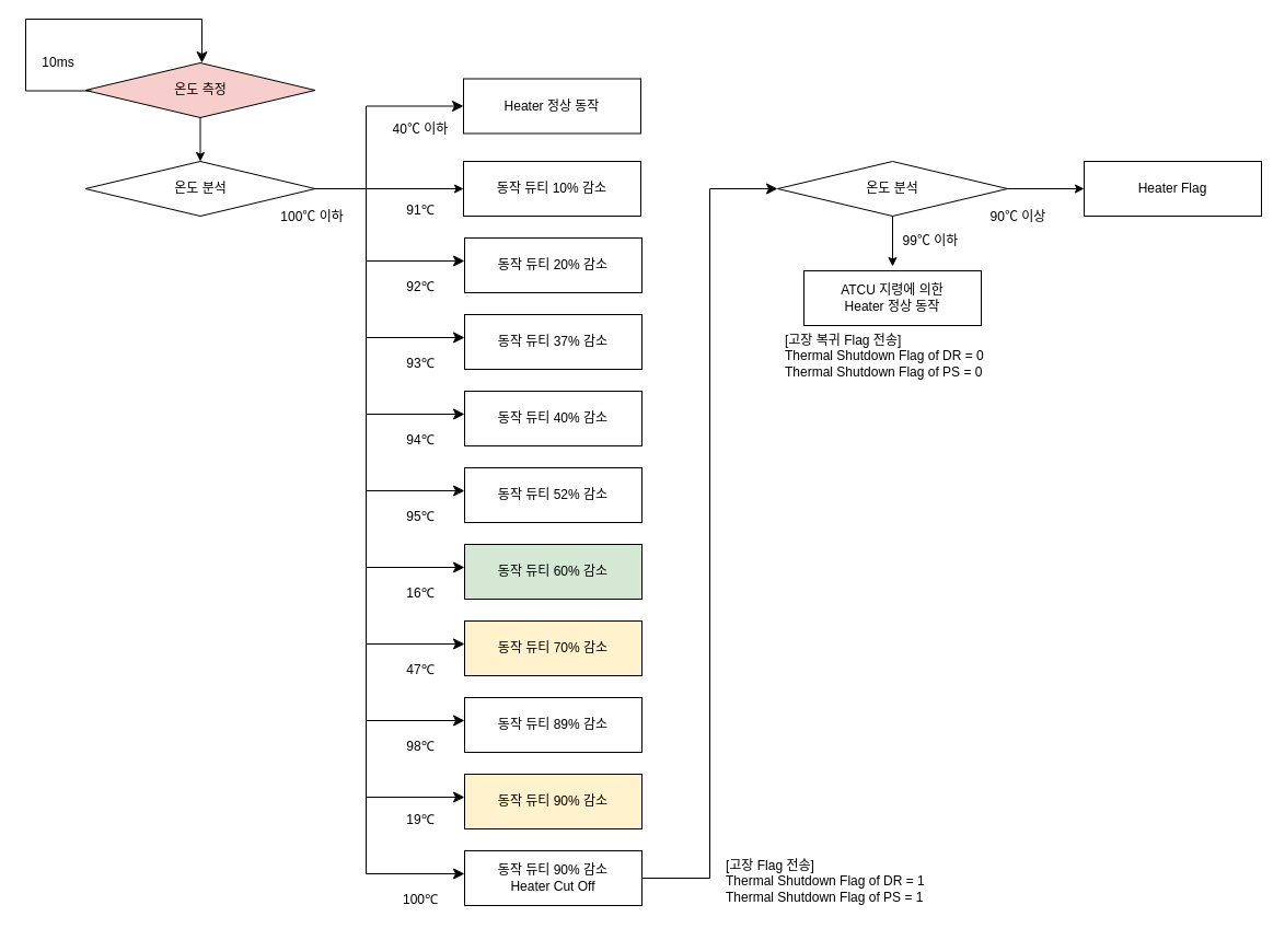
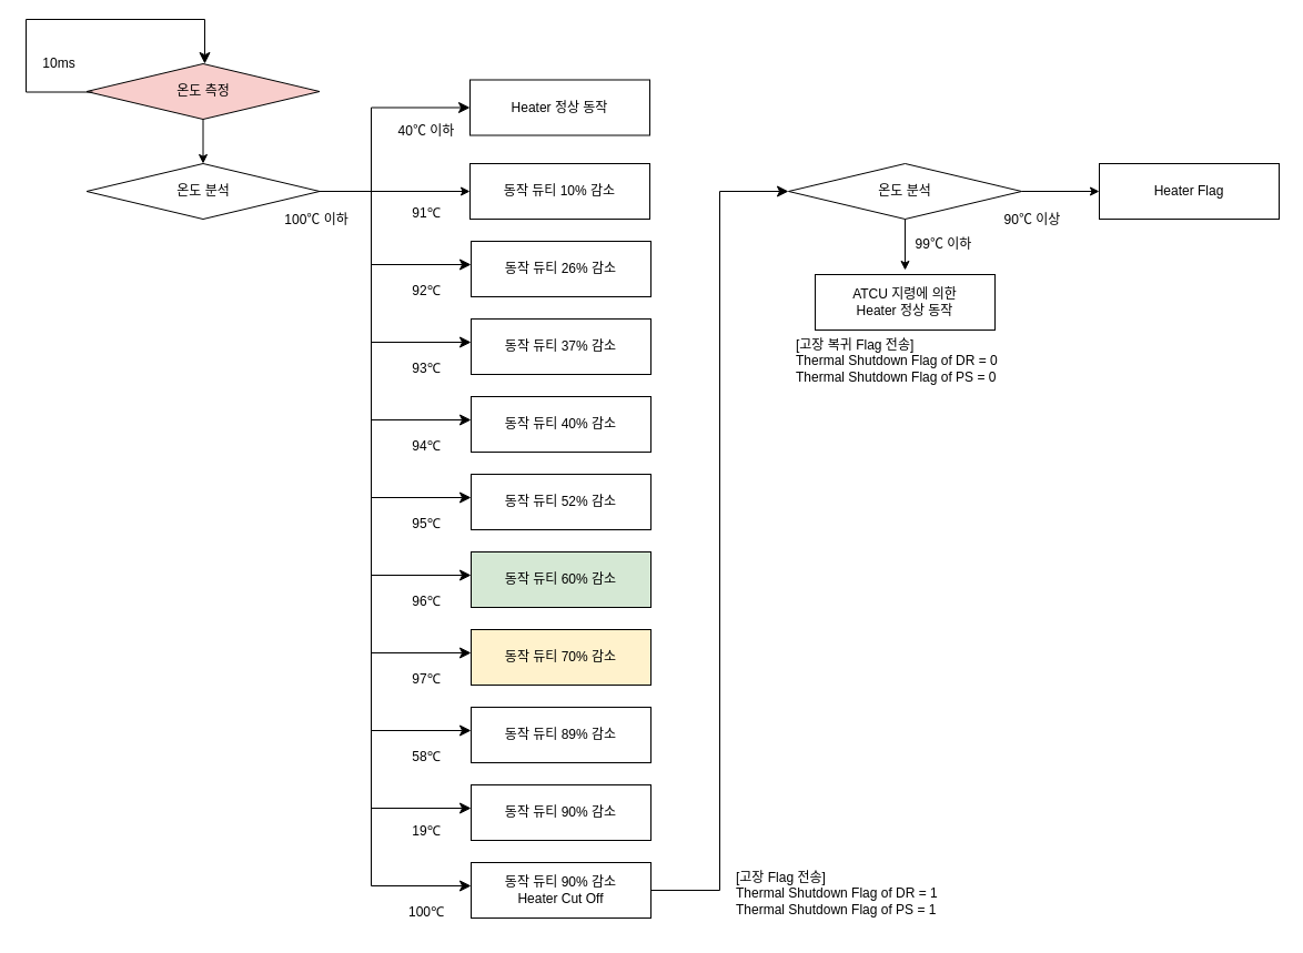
- <mxCell id="8" value="동작 듀티 20% 감소" style="rounded=0;whiteSpace=wrap;html=1;" vertex="1" parent="1"><mxGeometry x="424" y="217" width="162" height="50" as="geometry" /></mxCell>
+ <mxCell id="8" value="동작 듀티 26% 감소" style="rounded=0;whiteSpace=wrap;html=1;" vertex="1" parent="1"><mxGeometry x="424" y="217" width="162" height="50" as="geometry" /></mxCell>
- <mxCell id="31" value="16℃" style="text;html=1;strokeColor=none;fillColor=none;align=center;verticalAlign=middle;whiteSpace=wrap;rounded=0;" vertex="1" parent="1"><mxGeometry x="344" y="527" width="80" height="30" as="geometry" /></mxCell>
+ <mxCell id="31" value="96℃" style="text;html=1;strokeColor=none;fillColor=none;align=center;verticalAlign=middle;whiteSpace=wrap;rounded=0;" vertex="1" parent="1"><mxGeometry x="344" y="527" width="80" height="30" as="geometry" /></mxCell>
- <mxCell id="32" value="47℃" style="text;html=1;strokeColor=none;fillColor=none;align=center;verticalAlign=middle;whiteSpace=wrap;rounded=0;" vertex="1" parent="1"><mxGeometry x="344" y="597" width="80" height="30" as="geometry" /></mxCell>
+ <mxCell id="32" value="97℃" style="text;html=1;strokeColor=none;fillColor=none;align=center;verticalAlign=middle;whiteSpace=wrap;rounded=0;" vertex="1" parent="1"><mxGeometry x="344" y="597" width="80" height="30" as="geometry" /></mxCell>
- <mxCell id="33" value="98℃" style="text;html=1;strokeColor=none;fillColor=none;align=center;verticalAlign=middle;whiteSpace=wrap;rounded=0;" vertex="1" parent="1"><mxGeometry x="344" y="667" width="80" height="30" as="geometry" /></mxCell>
+ <mxCell id="33" value="58℃" style="text;html=1;strokeColor=none;fillColor=none;align=center;verticalAlign=middle;whiteSpace=wrap;rounded=0;" vertex="1" parent="1"><mxGeometry x="344" y="667" width="80" height="30" as="geometry" /></mxCell>
- <mxCell id="15" value="동작 듀티 90% 감소" style="rounded=0;whiteSpace=wrap;html=1;fillColor=#fff2cc;" vertex="1" parent="1"><mxGeometry x="424" y="707" width="162" height="50" as="geometry" /></mxCell>
+ <mxCell id="15" value="동작 듀티 90% 감소" style="rounded=0;whiteSpace=wrap;html=1;" vertex="1" parent="1"><mxGeometry x="424" y="707" width="162" height="50" as="geometry" /></mxCell>
